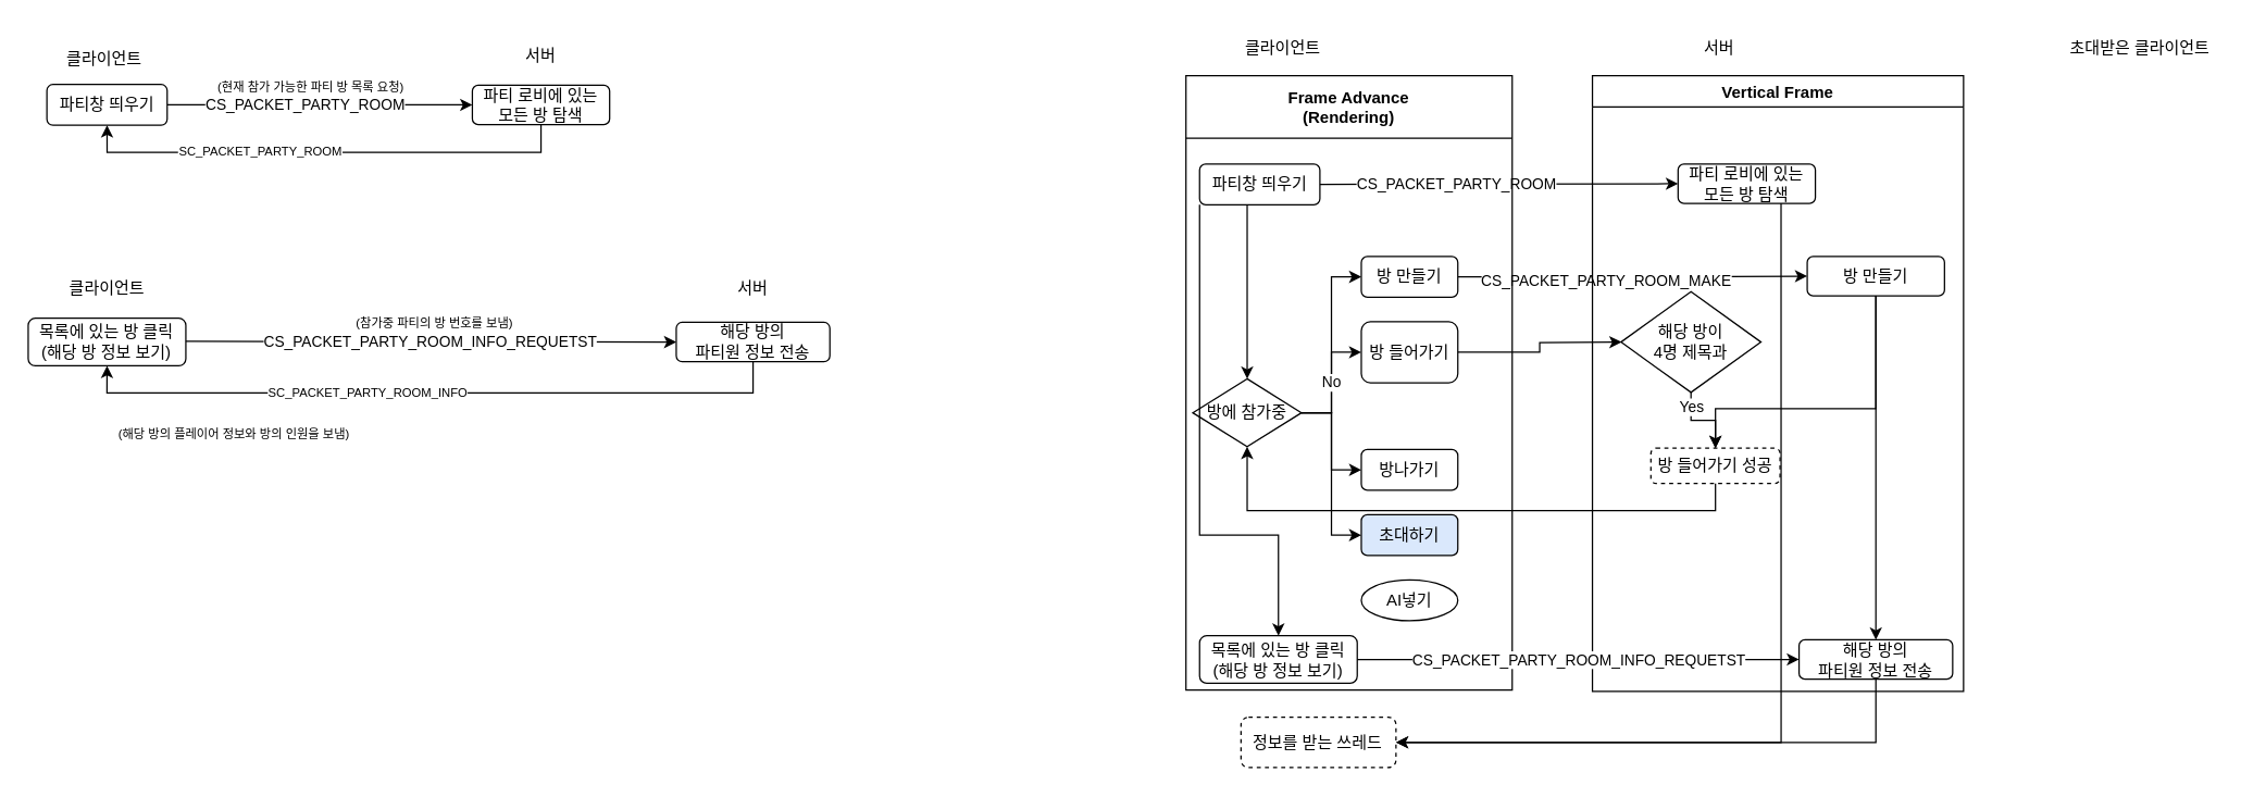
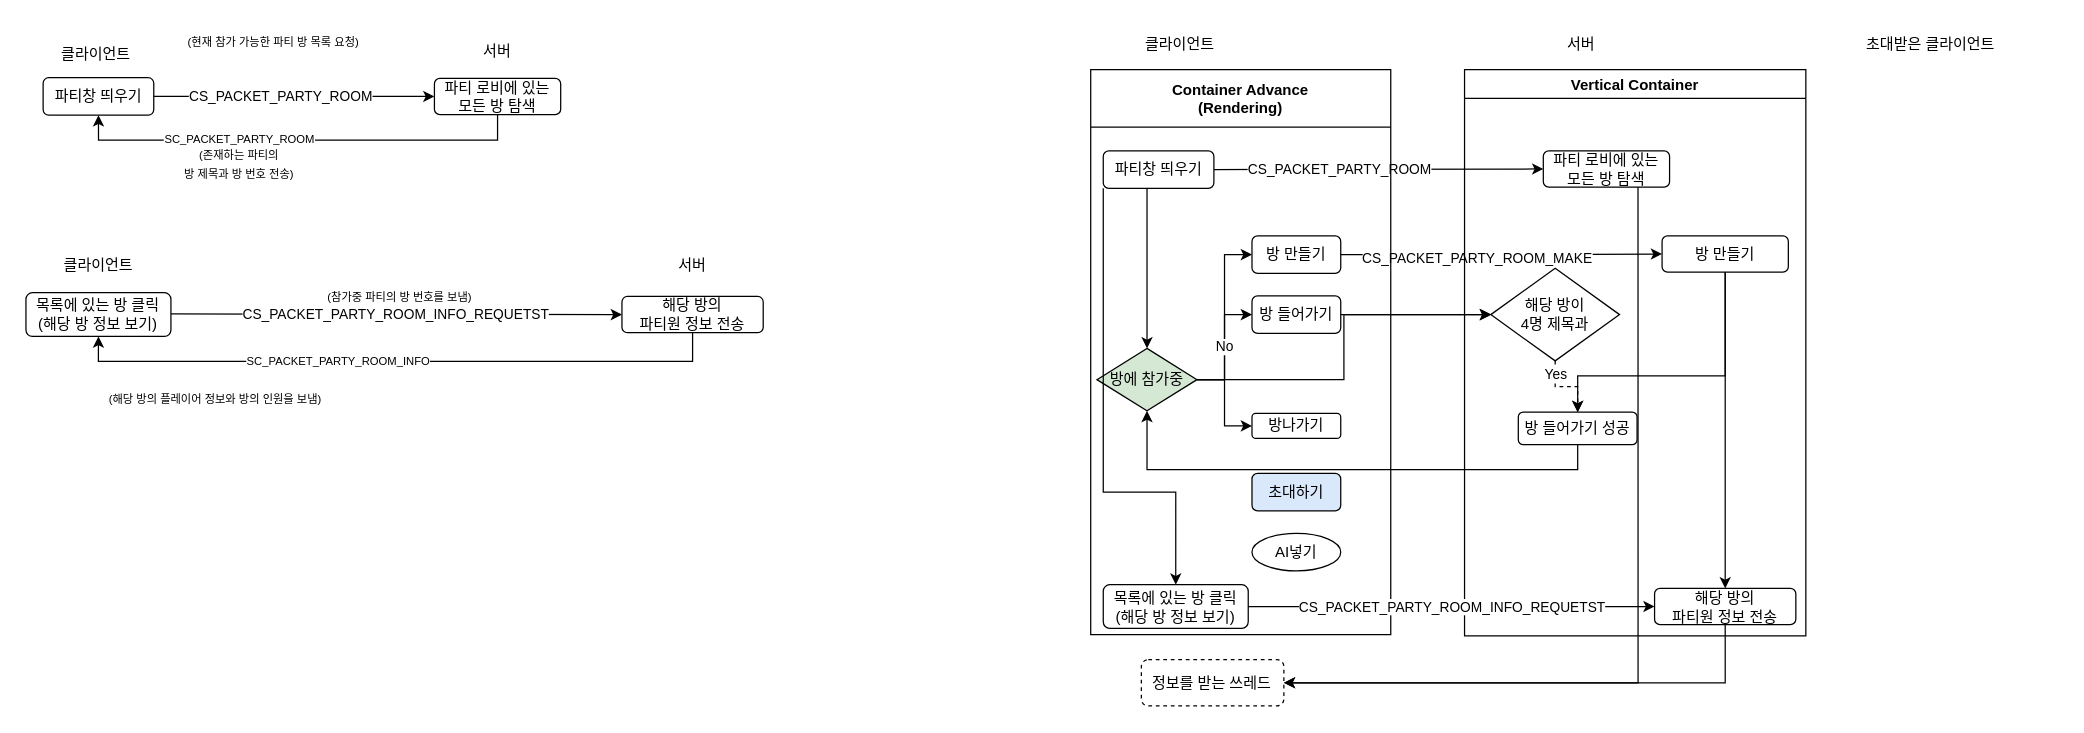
- <mxCell id="4" value="초대받은 클라이언트" style="text;html=1;strokeColor=none;fillColor=none;align=center;verticalAlign=middle;whiteSpace=wrap;rounded=0;" vertex="1" parent="1"><mxGeometry x="1503" y="20" width="142" height="30" as="geometry" /></mxCell>
+ <mxCell id="4" value="초대받은 클라이언트" style="text;html=1;strokeColor=none;fillColor=none;align=center;verticalAlign=middle;whiteSpace=wrap;rounded=0;" vertex="1" parent="1"><mxGeometry x="1473" y="20" width="142" height="30" as="geometry" /></mxCell>
- <mxCell id="47" value="&lt;font style=&quot;font-size: 9px&quot;&gt;(현재 참가 가능한 파티 방 목록 요청)&lt;/font&gt;" style="text;html=1;strokeColor=none;fillColor=none;align=center;verticalAlign=middle;whiteSpace=wrap;rounded=0;" vertex="1" parent="1"><mxGeometry x="144.03" y="48" width="168.97" height="30" as="geometry" /></mxCell>
+ <mxCell id="47" value="&lt;font style=&quot;font-size: 9px&quot;&gt;(현재 참가 가능한 파티 방 목록 요청)&lt;/font&gt;" style="text;html=1;strokeColor=none;fillColor=none;align=center;verticalAlign=middle;whiteSpace=wrap;rounded=0;" vertex="1" parent="1"><mxGeometry x="134.03" y="18" width="168.97" height="30" as="geometry" /></mxCell>
- <mxCell id="27" value="Vertical Frame" style="swimlane;" vertex="1" parent="1"><mxGeometry x="1171" y="55" width="273" height="453" as="geometry" /></mxCell>
+ <mxCell id="27" value="Vertical Container" style="swimlane;" vertex="1" parent="1"><mxGeometry x="1171" y="55" width="273" height="453" as="geometry" /></mxCell>
- <mxCell id="23" value="Frame Advance&#10;(Rendering)" style="swimlane;startSize=46;" vertex="1" parent="1"><mxGeometry x="871.97" y="55" width="240" height="452" as="geometry" /></mxCell>
+ <mxCell id="23" value="Container Advance&#10;(Rendering)" style="swimlane;startSize=46;" vertex="1" parent="1"><mxGeometry x="871.97" y="55" width="240" height="452" as="geometry" /></mxCell>
+ <mxCell id="48" value="&lt;font style=&quot;font-size: 9px&quot;&gt;(존재하는 파티의 &lt;br style=&quot;font-size: 9px&quot;&gt;방 제목과 방 번호 전송)&lt;/font&gt;" style="text;html=1;strokeColor=none;fillColor=none;align=center;verticalAlign=middle;whiteSpace=wrap;rounded=0;" vertex="1" parent="1"><mxGeometry x="111" y="115" width="160" height="30" as="geometry" /></mxCell>
- <mxCell id="10" value="방 들어가기" style="rounded=1;whiteSpace=wrap;html=1;" vertex="1" parent="1"><mxGeometry x="1000.97" y="236" width="71" height="45" as="geometry" /></mxCell>
+ <mxCell id="10" value="방 들어가기" style="rounded=1;whiteSpace=wrap;html=1;" vertex="1" parent="1"><mxGeometry x="1000.97" y="236" width="71" height="30" as="geometry" /></mxCell>
- <mxCell id="18" value="방에 참가중" style="rhombus;whiteSpace=wrap;html=1;" vertex="1" parent="1"><mxGeometry x="876.97" y="278" width="80" height="50" as="geometry" /></mxCell>
+ <mxCell id="18" value="방에 참가중" style="rhombus;whiteSpace=wrap;html=1;fillColor=#d5e8d4;" vertex="1" parent="1"><mxGeometry x="876.97" y="278" width="80" height="50" as="geometry" /></mxCell>
- <mxCell id="32" value="Yes" style="edgeStyle=orthogonalEdgeStyle;rounded=0;orthogonalLoop=1;jettySize=auto;html=1;exitX=0.5;exitY=1;exitDx=0;exitDy=0;entryX=0.5;entryY=0;entryDx=0;entryDy=0;" edge="1" parent="27" source="33" target="31"><mxGeometry x="-0.627" relative="1" as="geometry"><mxPoint as="offset" /></mxGeometry></mxCell>
+ <mxCell id="32" value="Yes" style="edgeStyle=orthogonalEdgeStyle;rounded=0;orthogonalLoop=1;jettySize=auto;html=1;exitX=0.5;exitY=1;exitDx=0;exitDy=0;entryX=0.5;entryY=0;entryDx=0;entryDy=0;dashed=1;" edge="1" parent="27" source="33" target="31"><mxGeometry x="-0.627" relative="1" as="geometry"><mxPoint as="offset" /></mxGeometry></mxCell>
- <mxCell id="31" value="방 들어가기 성공" style="rounded=1;whiteSpace=wrap;html=1;dashed=1;" vertex="1" parent="27"><mxGeometry x="43" y="274" width="95" height="26" as="geometry" /></mxCell>
+ <mxCell id="31" value="방 들어가기 성공" style="rounded=1;whiteSpace=wrap;html=1;" vertex="1" parent="27"><mxGeometry x="43" y="274" width="95" height="26" as="geometry" /></mxCell>
- <mxCell id="11" value="방나가기" style="rounded=1;whiteSpace=wrap;html=1;" vertex="1" parent="1"><mxGeometry x="1000.97" y="330" width="71" height="30" as="geometry" /></mxCell>
+ <mxCell id="11" value="방나가기" style="rounded=1;whiteSpace=wrap;html=1;" vertex="1" parent="1"><mxGeometry x="1000.97" y="330" width="71" height="20" as="geometry" /></mxCell>
- <mxCell id="17" style="edgeStyle=orthogonalEdgeStyle;rounded=0;orthogonalLoop=1;jettySize=auto;html=1;exitX=1;exitY=0.5;exitDx=0;exitDy=0;entryX=0;entryY=0.5;entryDx=0;entryDy=0;" edge="1" parent="1" source="18" target="12"><mxGeometry relative="1" as="geometry" /></mxCell>
+ <mxCell id="17" style="edgeStyle=orthogonalEdgeStyle;rounded=0;orthogonalLoop=1;jettySize=auto;html=1;exitX=1;exitY=0.5;exitDx=0;exitDy=0;" edge="1" parent="1" source="18" target="33"><mxGeometry relative="1" as="geometry" /></mxCell>
